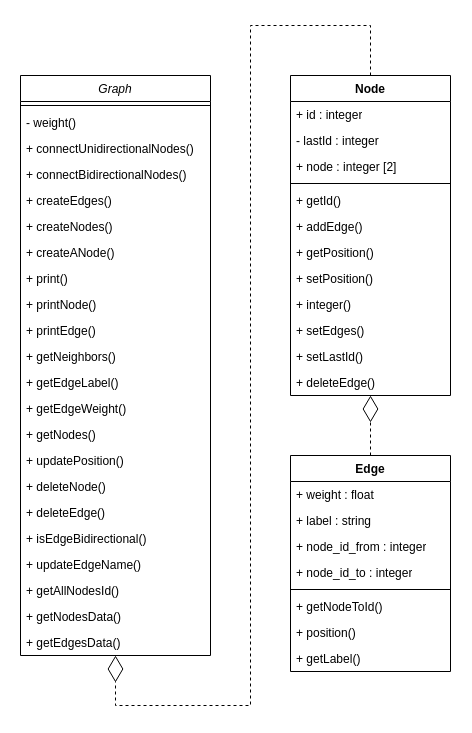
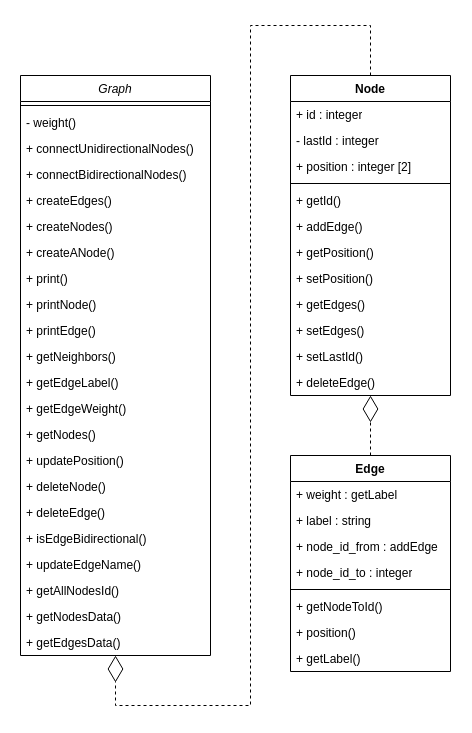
- <mxCell id="29" value="+ node : integer [2]" style="text;strokeColor=none;fillColor=none;align=left;verticalAlign=top;spacingLeft=4;spacingRight=4;overflow=hidden;rotatable=0;points=[[0,0.5],[1,0.5]];portConstraint=eastwest;whiteSpace=wrap;html=1;" vertex="1" parent="26"><mxGeometry y="78" width="160" height="26" as="geometry" /></mxCell>
+ <mxCell id="29" value="+ position : integer [2]" style="text;strokeColor=none;fillColor=none;align=left;verticalAlign=top;spacingLeft=4;spacingRight=4;overflow=hidden;rotatable=0;points=[[0,0.5],[1,0.5]];portConstraint=eastwest;whiteSpace=wrap;html=1;" vertex="1" parent="26"><mxGeometry y="78" width="160" height="26" as="geometry" /></mxCell>
- <mxCell id="35" value="+ integer()" style="text;strokeColor=none;fillColor=none;align=left;verticalAlign=top;spacingLeft=4;spacingRight=4;overflow=hidden;rotatable=0;points=[[0,0.5],[1,0.5]];portConstraint=eastwest;whiteSpace=wrap;html=1;" vertex="1" parent="26"><mxGeometry y="216" width="160" height="26" as="geometry" /></mxCell>
+ <mxCell id="35" value="+ getEdges()" style="text;strokeColor=none;fillColor=none;align=left;verticalAlign=top;spacingLeft=4;spacingRight=4;overflow=hidden;rotatable=0;points=[[0,0.5],[1,0.5]];portConstraint=eastwest;whiteSpace=wrap;html=1;" vertex="1" parent="26"><mxGeometry y="216" width="160" height="26" as="geometry" /></mxCell>
- <mxCell id="40" value="+ weight : float" style="text;strokeColor=none;fillColor=none;align=left;verticalAlign=top;spacingLeft=4;spacingRight=4;overflow=hidden;rotatable=0;points=[[0,0.5],[1,0.5]];portConstraint=eastwest;whiteSpace=wrap;html=1;" vertex="1" parent="39"><mxGeometry y="26" width="160" height="26" as="geometry" /></mxCell>
+ <mxCell id="40" value="+ weight : getLabel" style="text;strokeColor=none;fillColor=none;align=left;verticalAlign=top;spacingLeft=4;spacingRight=4;overflow=hidden;rotatable=0;points=[[0,0.5],[1,0.5]];portConstraint=eastwest;whiteSpace=wrap;html=1;" vertex="1" parent="39"><mxGeometry y="26" width="160" height="26" as="geometry" /></mxCell>
- <mxCell id="42" value="+ node_id_from : integer" style="text;strokeColor=none;fillColor=none;align=left;verticalAlign=top;spacingLeft=4;spacingRight=4;overflow=hidden;rotatable=0;points=[[0,0.5],[1,0.5]];portConstraint=eastwest;whiteSpace=wrap;html=1;" vertex="1" parent="39"><mxGeometry y="78" width="160" height="26" as="geometry" /></mxCell>
+ <mxCell id="42" value="+ node_id_from : addEdge" style="text;strokeColor=none;fillColor=none;align=left;verticalAlign=top;spacingLeft=4;spacingRight=4;overflow=hidden;rotatable=0;points=[[0,0.5],[1,0.5]];portConstraint=eastwest;whiteSpace=wrap;html=1;" vertex="1" parent="39"><mxGeometry y="78" width="160" height="26" as="geometry" /></mxCell>
